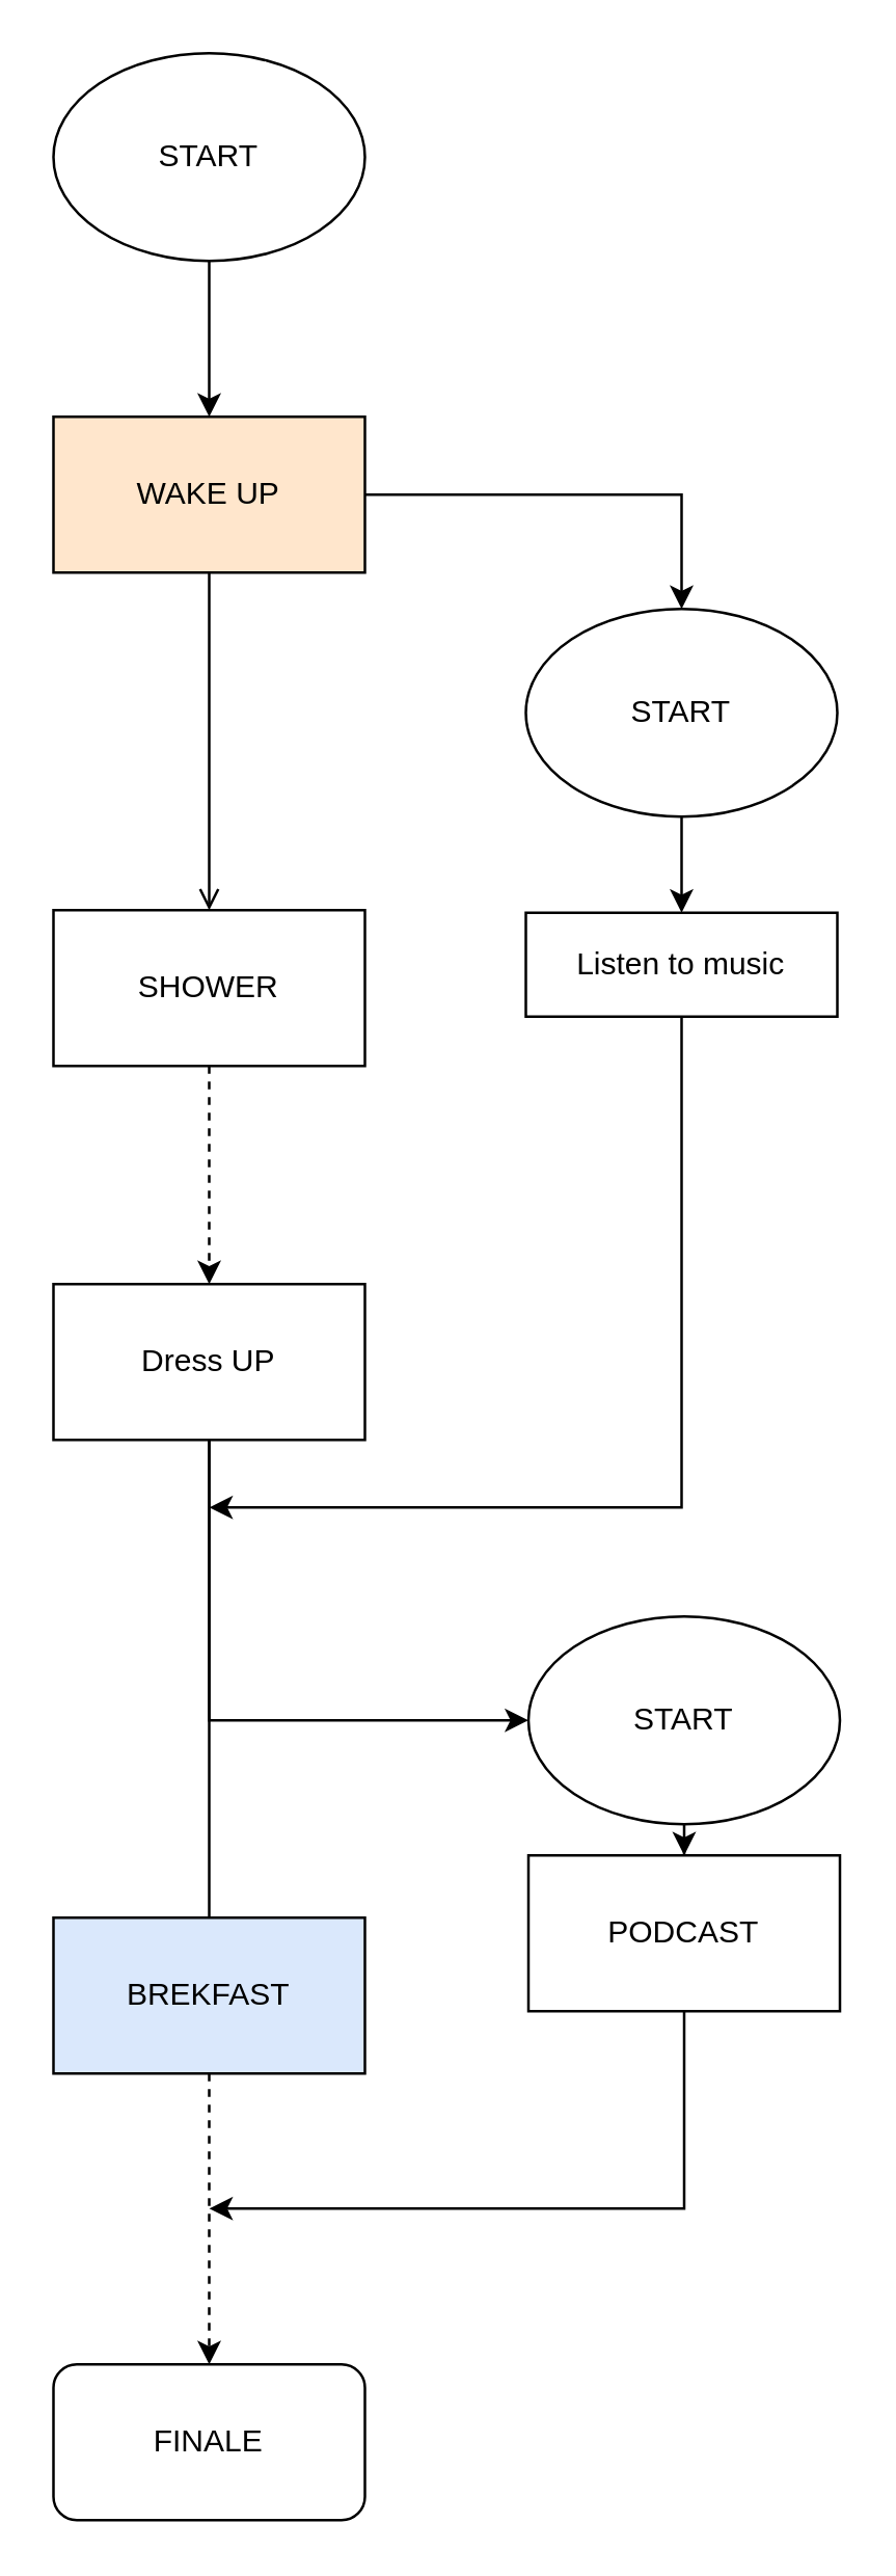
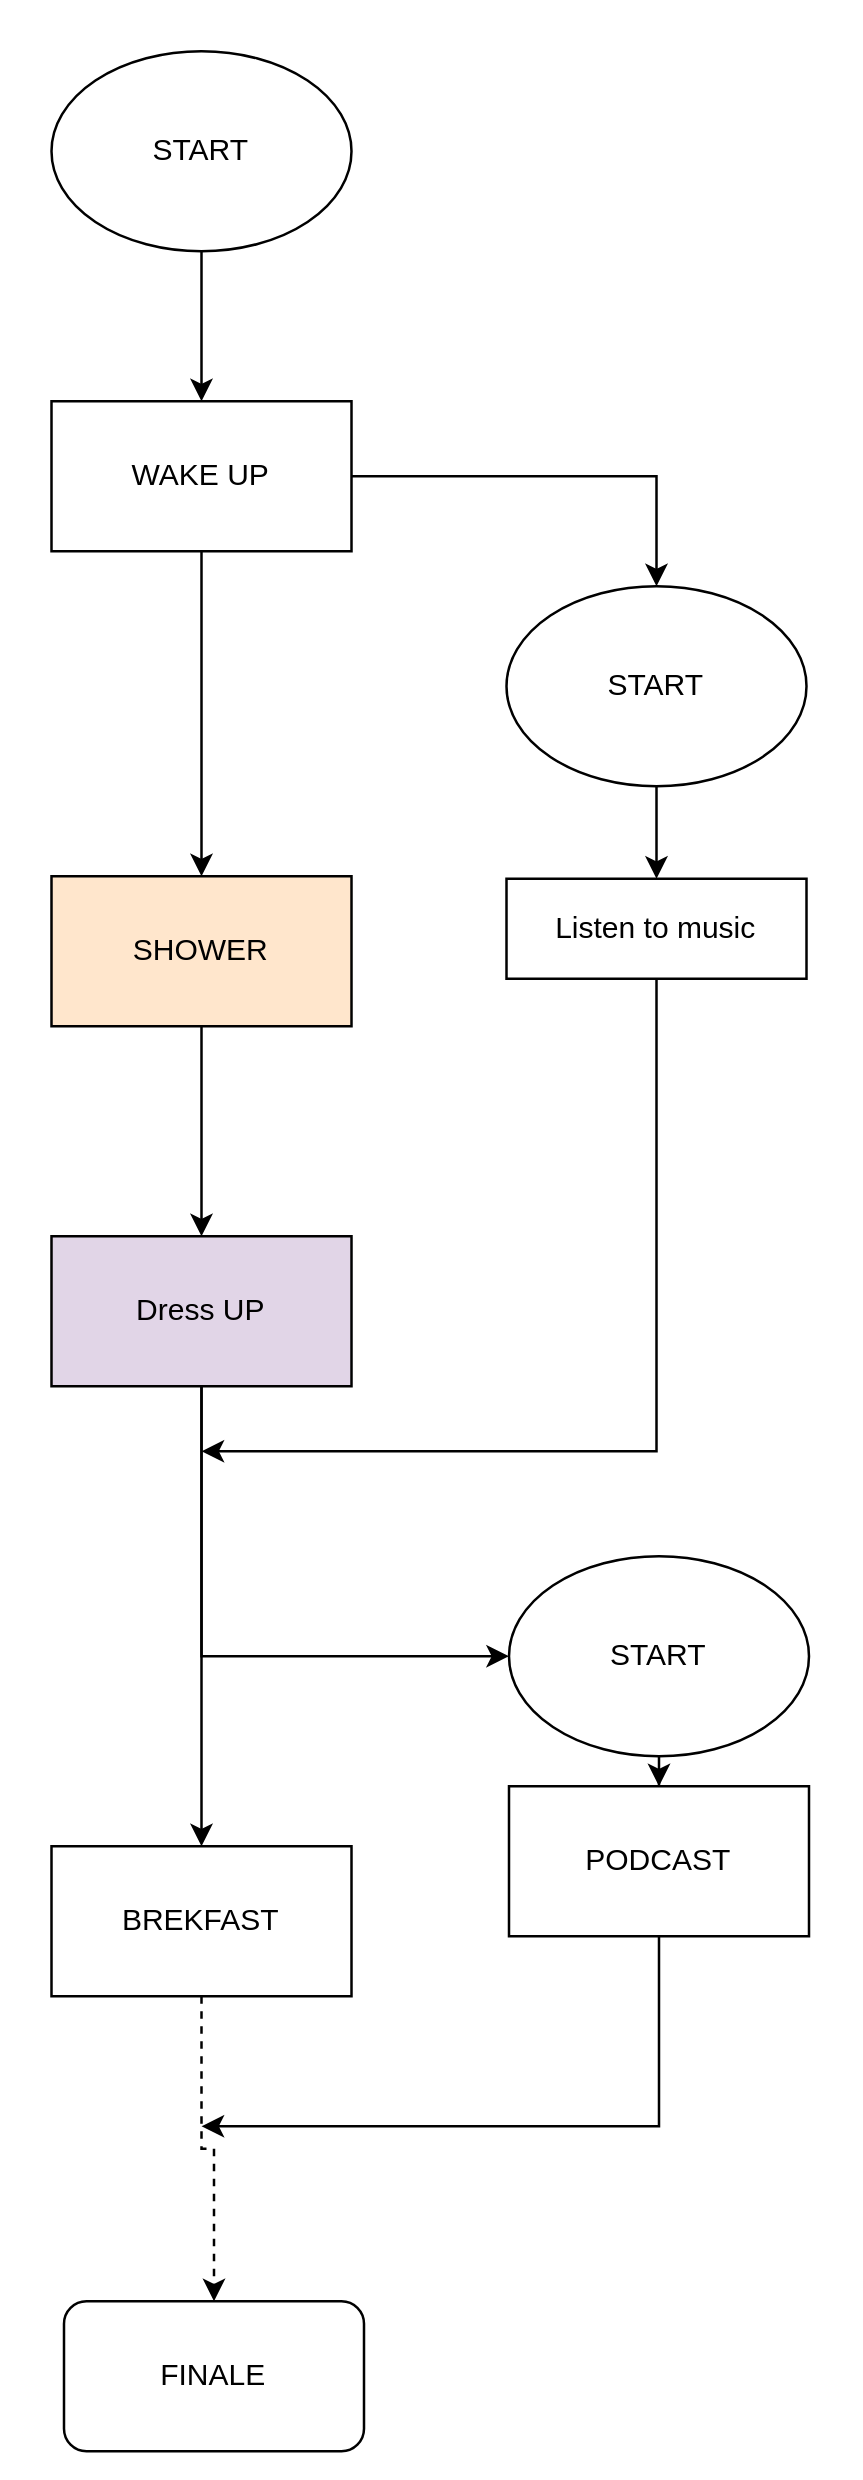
- <mxCell id="6" value="WAKE UP" style="rounded=0;whiteSpace=wrap;html=1;fillColor=#ffe6cc;" vertex="1" parent="1"><mxGeometry x="20" y="160" width="120" height="60" as="geometry" /></mxCell>
+ <mxCell id="6" value="WAKE UP" style="rounded=0;whiteSpace=wrap;html=1;" vertex="1" parent="1"><mxGeometry x="20" y="160" width="120" height="60" as="geometry" /></mxCell>
- <mxCell id="4" style="edgeStyle=orthogonalEdgeStyle;rounded=0;orthogonalLoop=1;jettySize=auto;html=1;endArrow=open;" edge="1" parent="1" source="6" target="8"><mxGeometry relative="1" as="geometry" /></mxCell>
+ <mxCell id="4" style="edgeStyle=orthogonalEdgeStyle;rounded=0;orthogonalLoop=1;jettySize=auto;html=1;" edge="1" parent="1" source="6" target="8"><mxGeometry relative="1" as="geometry" /></mxCell>
- <mxCell id="8" value="SHOWER" style="rounded=0;whiteSpace=wrap;html=1;" vertex="1" parent="1"><mxGeometry x="20" y="350" width="120" height="60" as="geometry" /></mxCell>
+ <mxCell id="8" value="SHOWER" style="rounded=0;whiteSpace=wrap;html=1;fillColor=#ffe6cc;" vertex="1" parent="1"><mxGeometry x="20" y="350" width="120" height="60" as="geometry" /></mxCell>
- <mxCell id="7" style="edgeStyle=orthogonalEdgeStyle;rounded=0;orthogonalLoop=1;jettySize=auto;html=1;dashed=1;" edge="1" parent="1" source="8" target="15"><mxGeometry relative="1" as="geometry" /></mxCell>
+ <mxCell id="7" style="edgeStyle=orthogonalEdgeStyle;rounded=0;orthogonalLoop=1;jettySize=auto;html=1;" edge="1" parent="1" source="8" target="15"><mxGeometry relative="1" as="geometry" /></mxCell>
- <mxCell id="15" value="Dress UP" style="rounded=0;whiteSpace=wrap;html=1;" vertex="1" parent="1"><mxGeometry x="20" y="494" width="120" height="60" as="geometry" /></mxCell>
+ <mxCell id="15" value="Dress UP" style="rounded=0;whiteSpace=wrap;html=1;fillColor=#e1d5e7;" vertex="1" parent="1"><mxGeometry x="20" y="494" width="120" height="60" as="geometry" /></mxCell>
- <mxCell id="13" style="edgeStyle=orthogonalEdgeStyle;rounded=0;orthogonalLoop=1;jettySize=auto;html=1;entryX=0.5;entryY=0;entryDx=0;entryDy=0;endArrow=none;" edge="1" parent="1" source="15" target="17"><mxGeometry relative="1" as="geometry" /></mxCell>
+ <mxCell id="13" style="edgeStyle=orthogonalEdgeStyle;rounded=0;orthogonalLoop=1;jettySize=auto;html=1;entryX=0.5;entryY=0;entryDx=0;entryDy=0;" edge="1" parent="1" source="15" target="17"><mxGeometry relative="1" as="geometry" /></mxCell>
- <mxCell id="17" value="BREKFAST" style="rounded=0;whiteSpace=wrap;html=1;fillColor=#dae8fc;" vertex="1" parent="1"><mxGeometry x="20" y="738" width="120" height="60" as="geometry" /></mxCell>
+ <mxCell id="17" value="BREKFAST" style="rounded=0;whiteSpace=wrap;html=1;" vertex="1" parent="1"><mxGeometry x="20" y="738" width="120" height="60" as="geometry" /></mxCell>
- <mxCell id="22" value="FINALE" style="rounded=1;whiteSpace=wrap;html=1;" vertex="1" parent="1"><mxGeometry x="20" y="910" width="120" height="60" as="geometry" /></mxCell>
+ <mxCell id="22" value="FINALE" style="rounded=1;whiteSpace=wrap;html=1;" vertex="1" parent="1"><mxGeometry x="25" y="920" width="120" height="60" as="geometry" /></mxCell>
